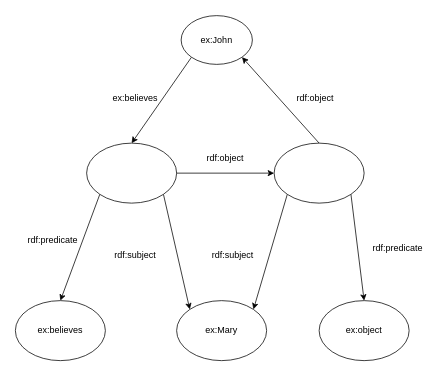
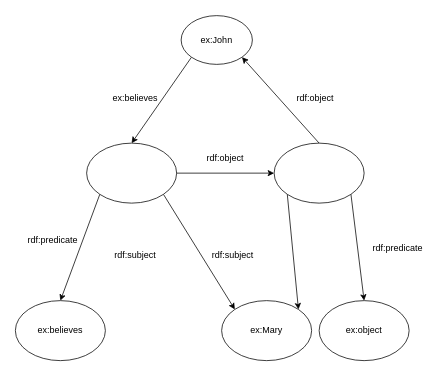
- <mxCell id="13" value="ex:Mary" style="ellipse;whiteSpace=wrap;html=1;" vertex="1" parent="1"><mxGeometry x="235" y="400" width="120" height="80" as="geometry" /></mxCell>
+ <mxCell id="13" value="ex:Mary" style="ellipse;whiteSpace=wrap;html=1;" vertex="1" parent="1"><mxGeometry x="295" y="400" width="120" height="80" as="geometry" /></mxCell>
